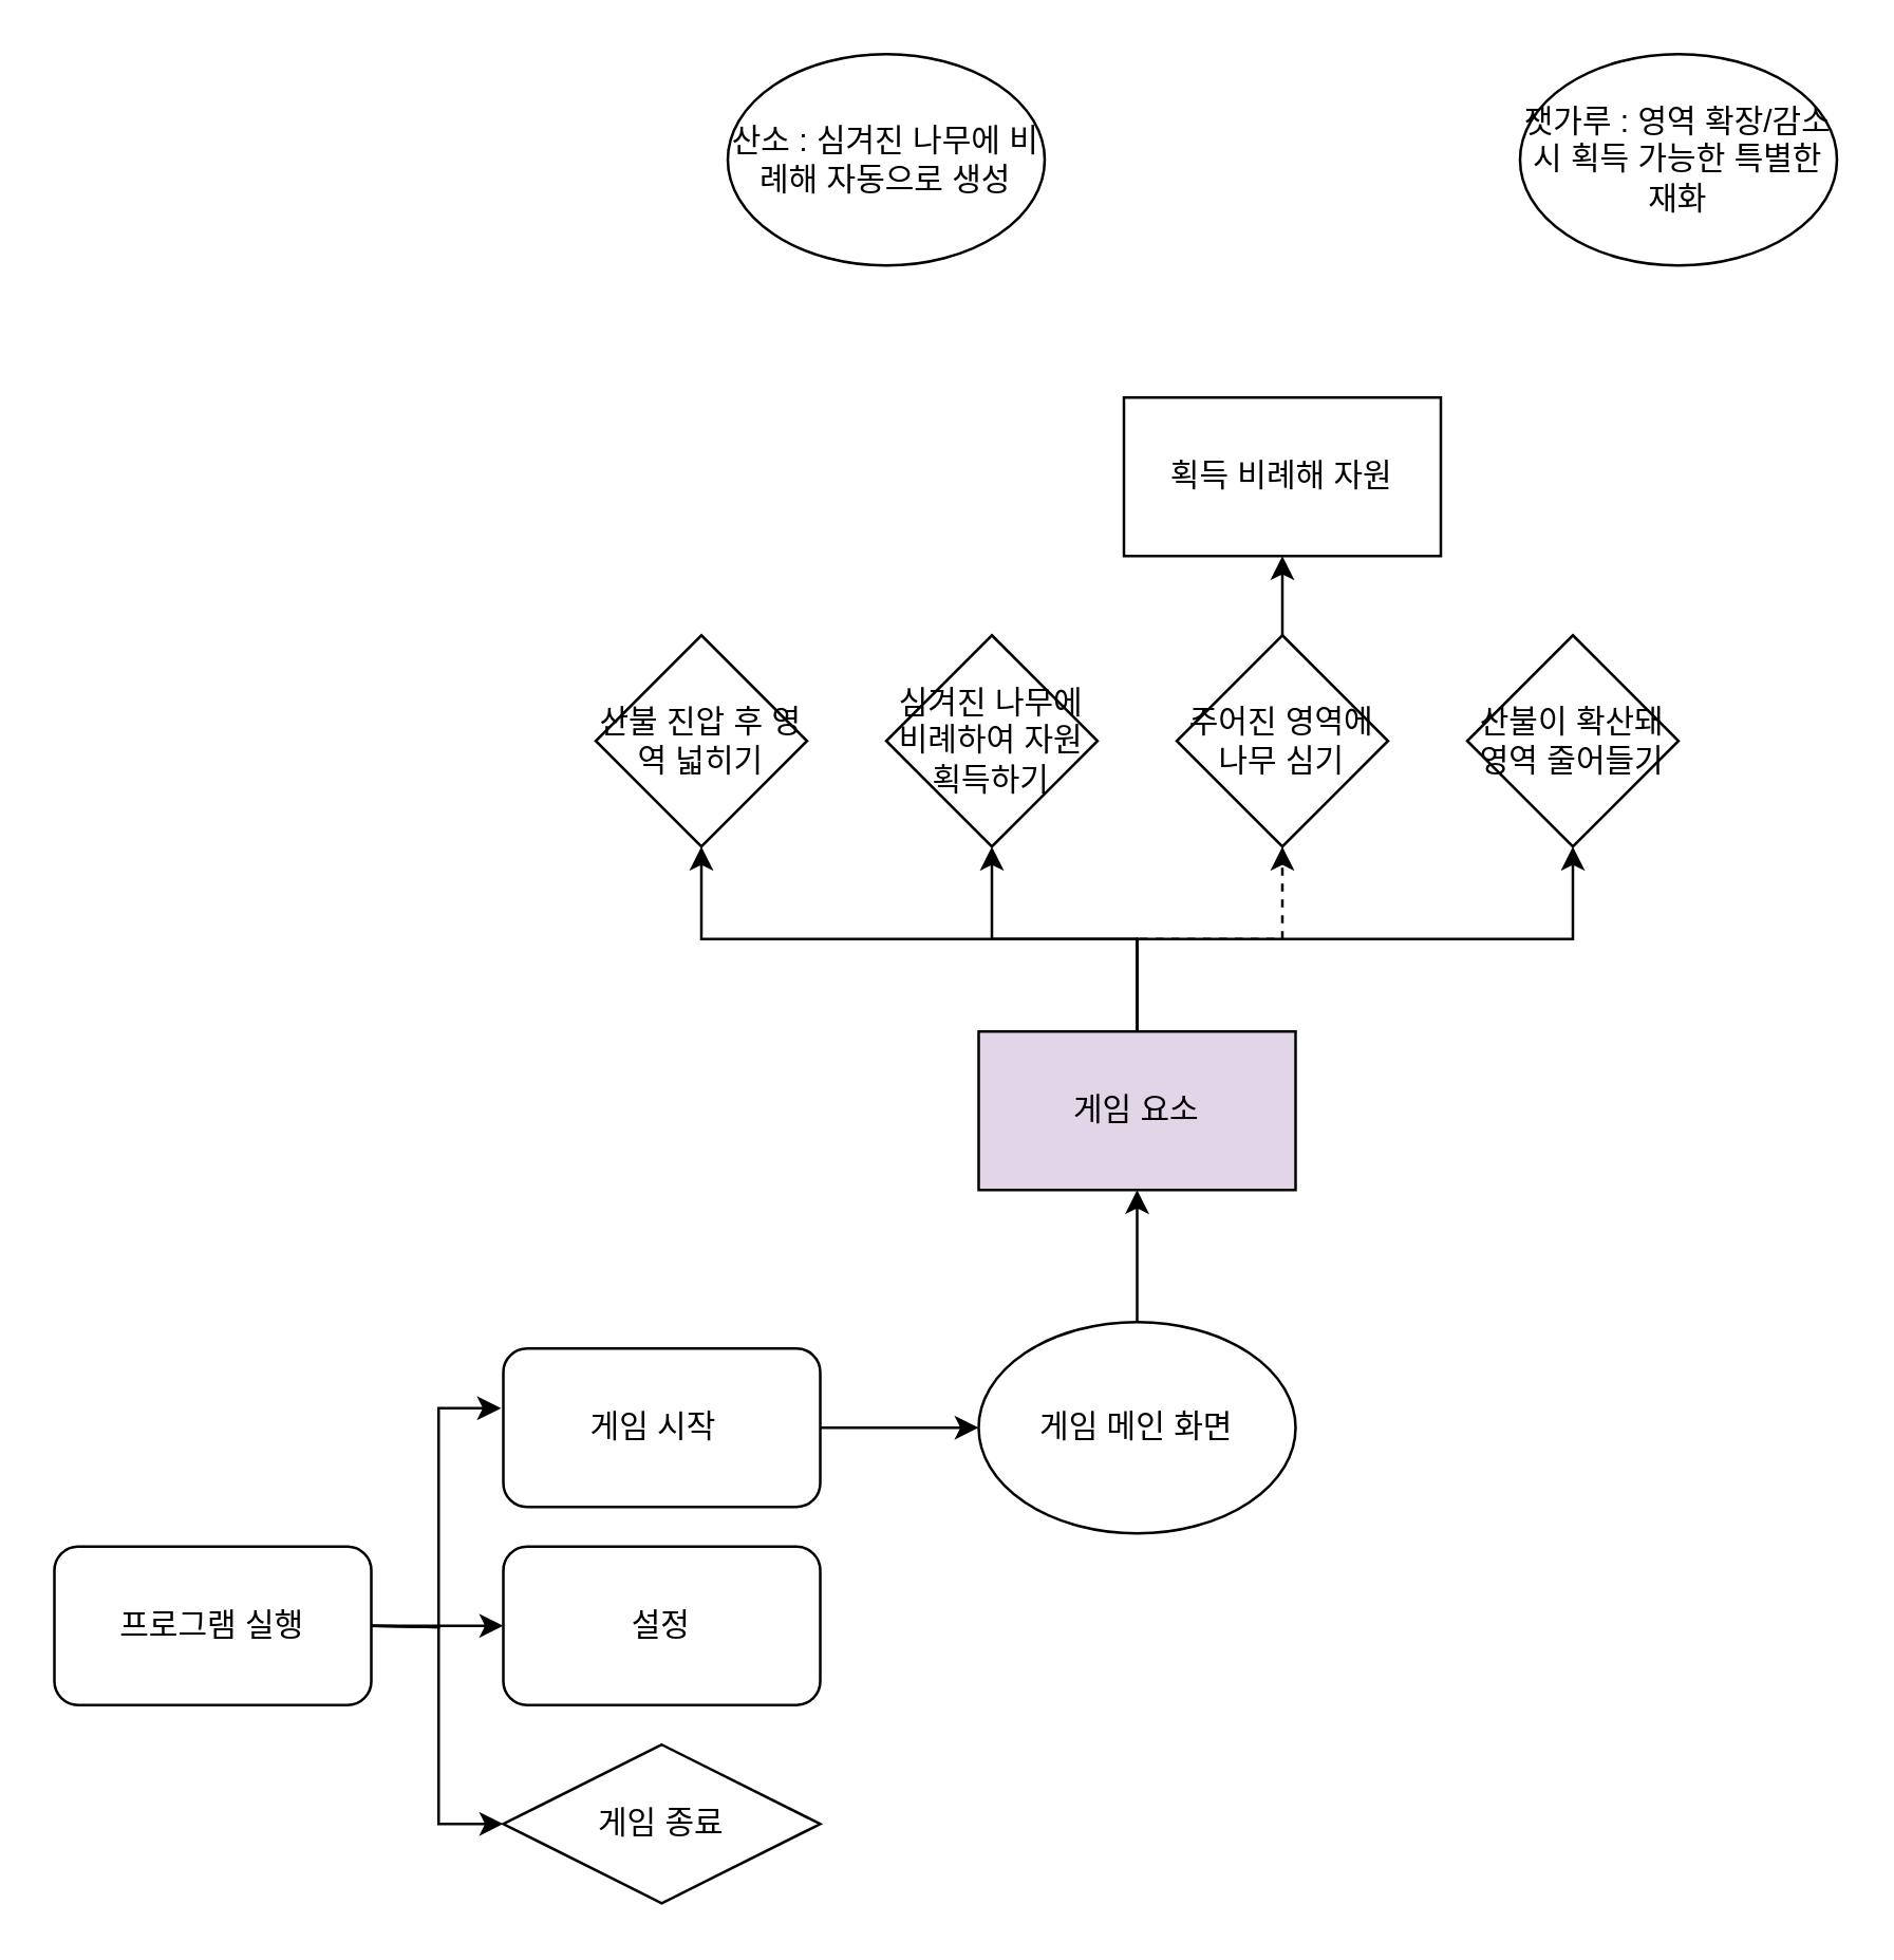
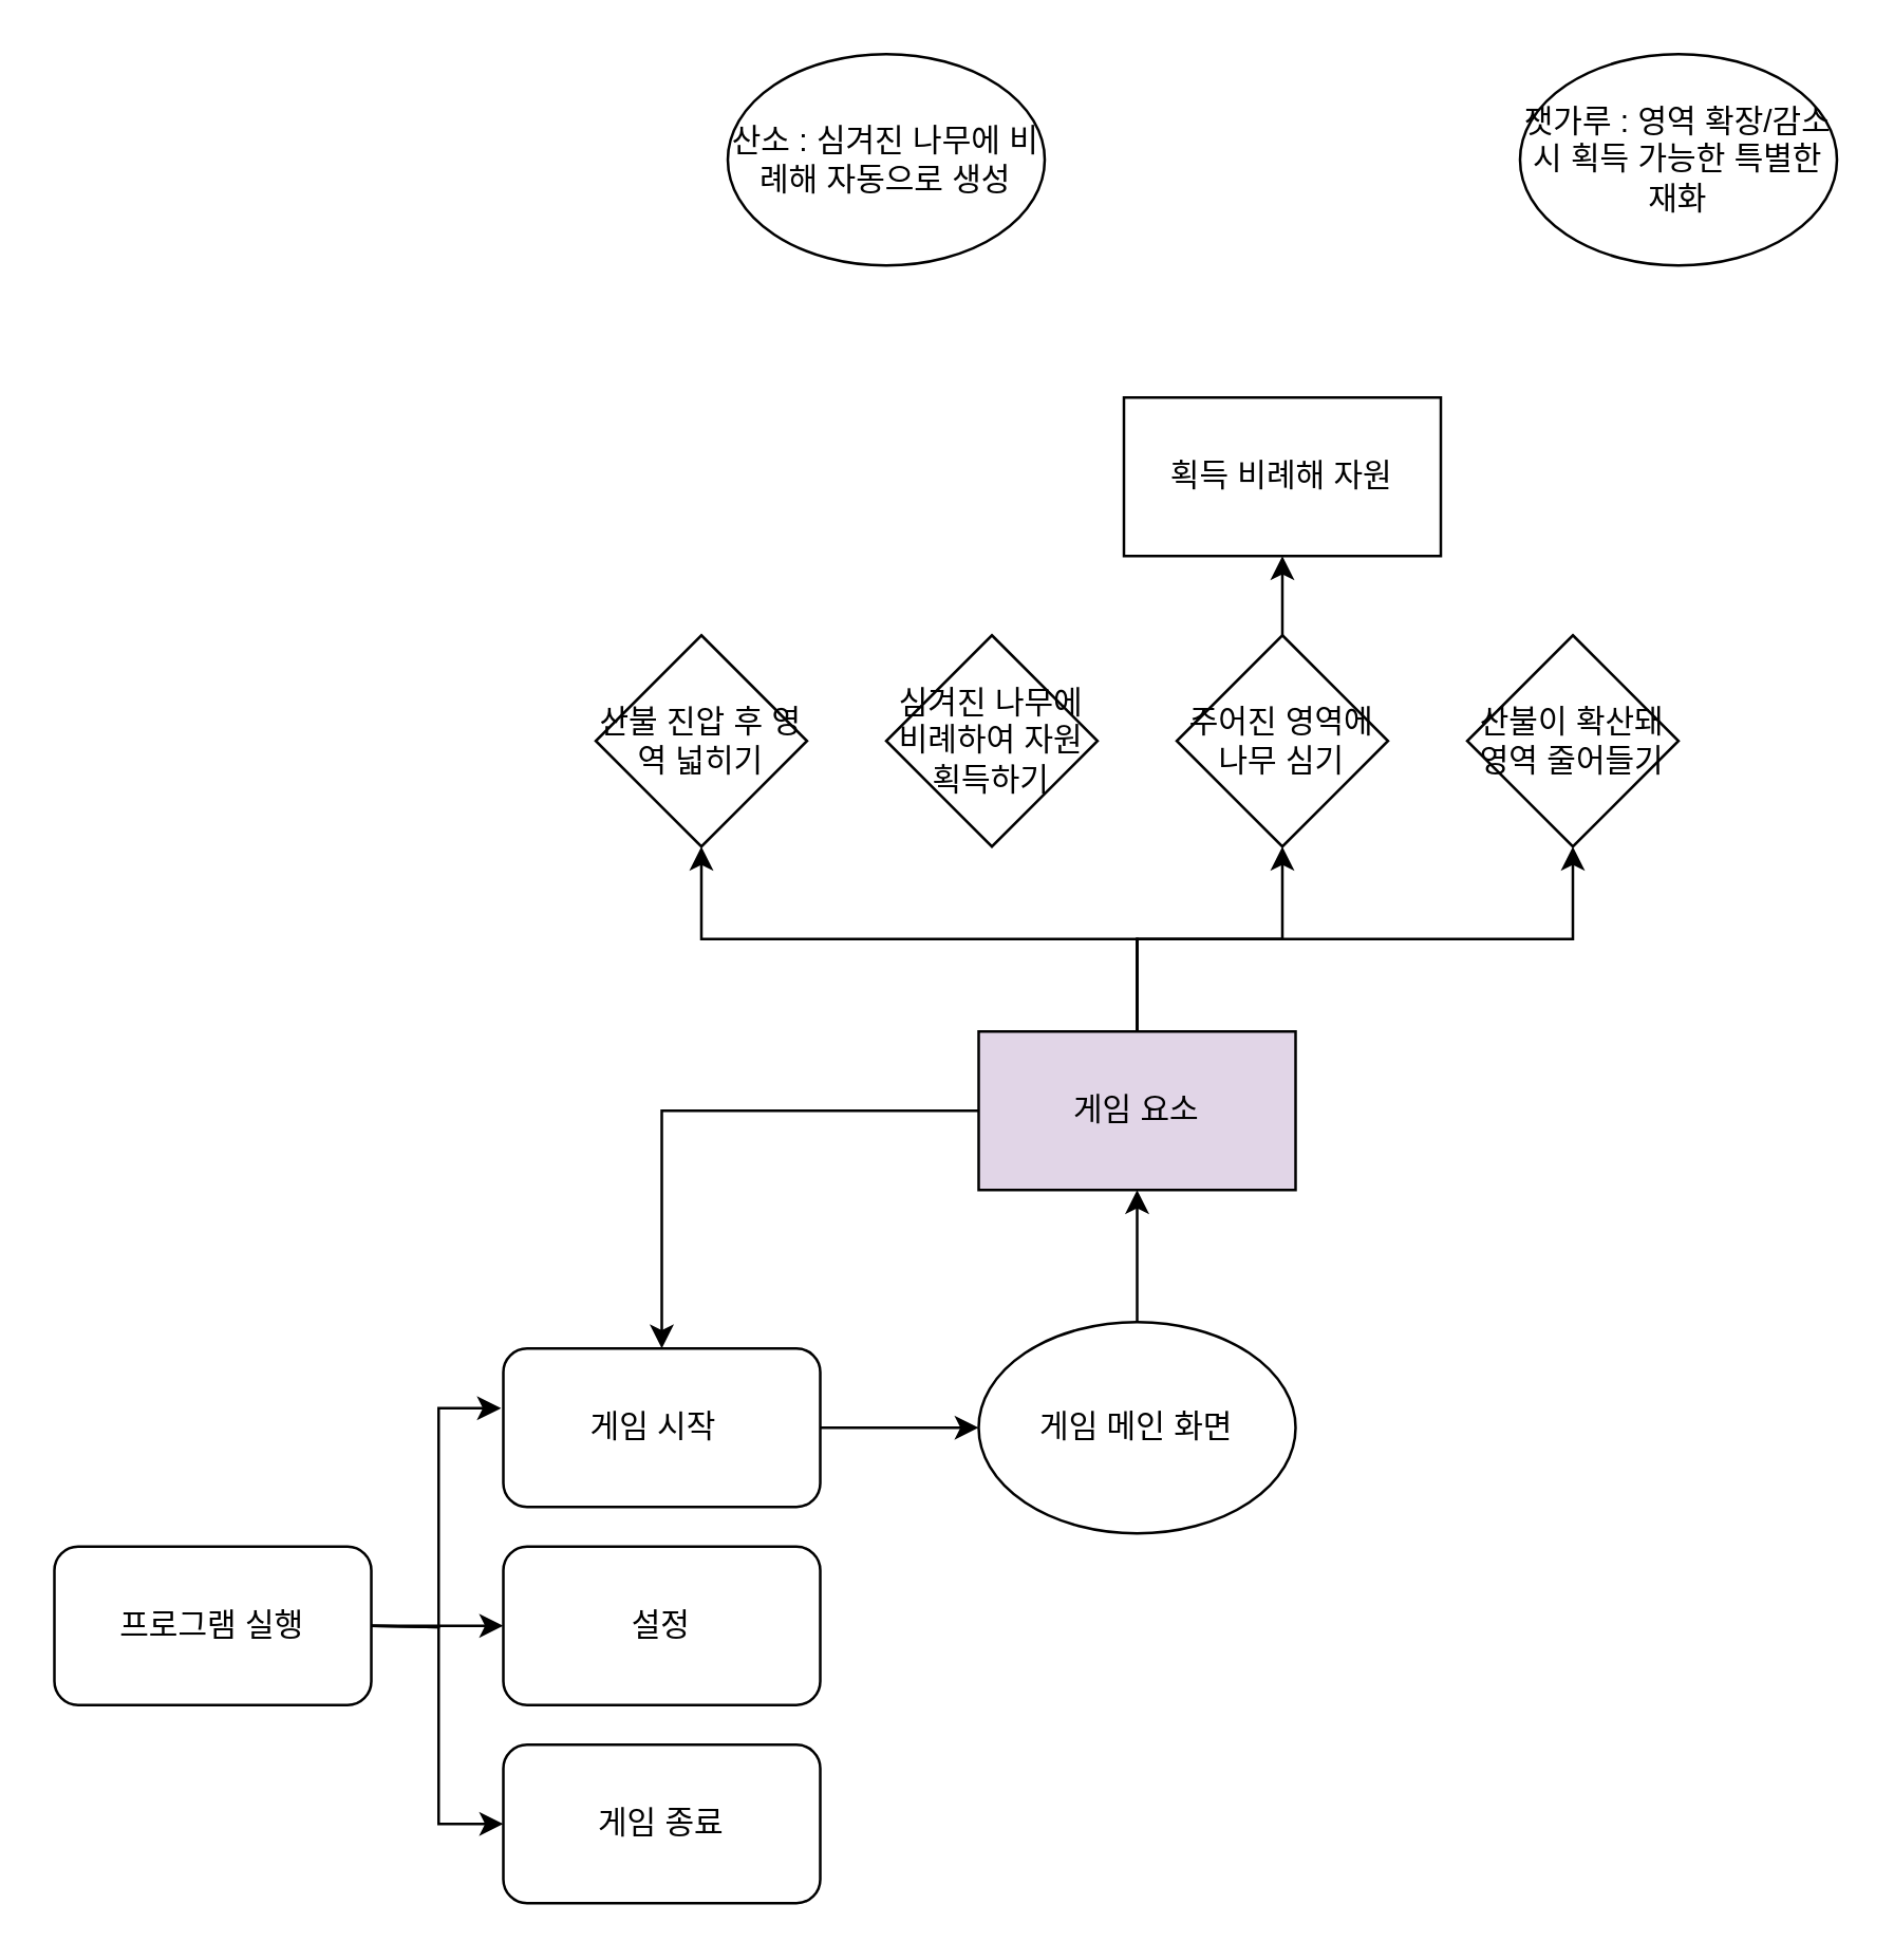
- <mxCell id="12" style="edgeStyle=orthogonalEdgeStyle;rounded=0;orthogonalLoop=1;jettySize=auto;html=1;entryX=0.5;entryY=1;entryDx=0;entryDy=0;dashed=1;" edge="1" parent="1" source="14" target="16"><mxGeometry relative="1" as="geometry" /></mxCell>
+ <mxCell id="12" style="edgeStyle=orthogonalEdgeStyle;rounded=0;orthogonalLoop=1;jettySize=auto;html=1;entryX=0.5;entryY=1;entryDx=0;entryDy=0;" edge="1" parent="1" source="14" target="16"><mxGeometry relative="1" as="geometry" /></mxCell>
- <mxCell id="11" style="edgeStyle=orthogonalEdgeStyle;rounded=0;orthogonalLoop=1;jettySize=auto;html=1;entryX=0.5;entryY=1;entryDx=0;entryDy=0;" edge="1" parent="1" source="14" target="19"><mxGeometry relative="1" as="geometry" /></mxCell>
+ <mxCell id="11" style="edgeStyle=orthogonalEdgeStyle;rounded=0;orthogonalLoop=1;jettySize=auto;html=1;" edge="1" parent="1" source="14" target="4"><mxGeometry relative="1" as="geometry" /></mxCell>
- <mxCell id="5" value="게임 종료" style="rhombus;whiteSpace=wrap;html=1;" vertex="1" parent="1"><mxGeometry x="190" y="660" width="120" height="60" as="geometry" /></mxCell>
+ <mxCell id="5" value="게임 종료" style="rounded=1;whiteSpace=wrap;html=1;" vertex="1" parent="1"><mxGeometry x="190" y="660" width="120" height="60" as="geometry" /></mxCell>
